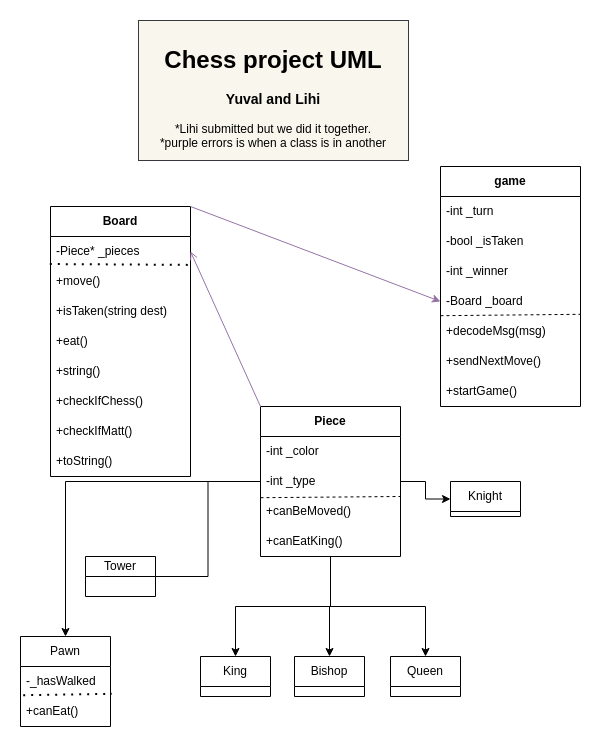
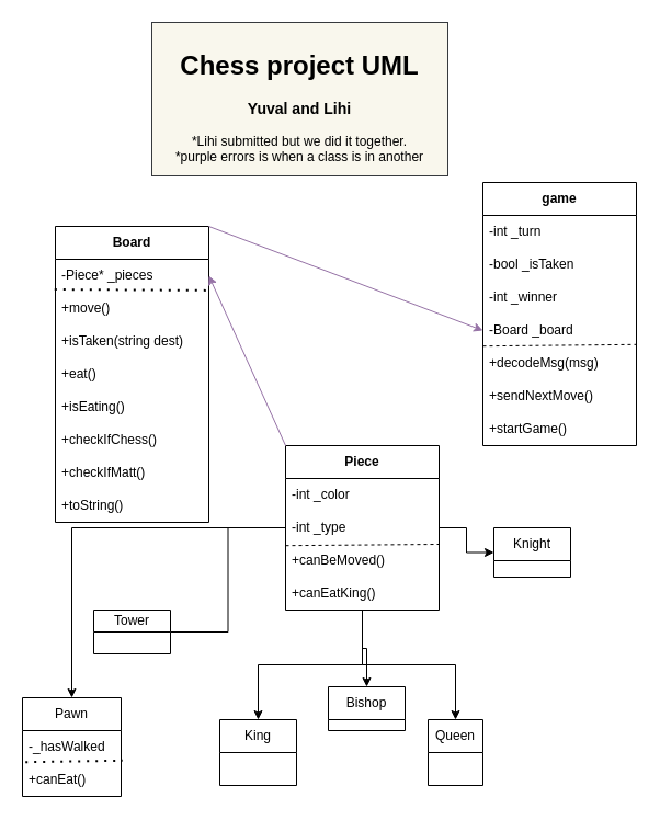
- <mxCell id="33" value="" style="endArrow=open;html=1;rounded=0;exitX=0;exitY=0;exitDx=0;exitDy=0;entryX=1;entryY=0.5;entryDx=0;entryDy=0;fillColor=#e1d5e7;strokeColor=#9673a6;" parent="1" source="27" target="3" edge="1"><mxGeometry width="50" height="50" relative="1" as="geometry"><mxPoint x="230" y="506" as="sourcePoint" /><mxPoint x="240" y="296" as="targetPoint" /></mxGeometry></mxCell>
+ <mxCell id="33" value="" style="endArrow=classic;html=1;rounded=0;exitX=0;exitY=0;exitDx=0;exitDy=0;entryX=1;entryY=0.5;entryDx=0;entryDy=0;fillColor=#e1d5e7;strokeColor=#9673a6;" parent="1" source="27" target="3" edge="1"><mxGeometry width="50" height="50" relative="1" as="geometry"><mxPoint x="230" y="506" as="sourcePoint" /><mxPoint x="240" y="296" as="targetPoint" /></mxGeometry></mxCell>
- <mxCell id="8" value="+string()" style="text;strokeColor=none;fillColor=none;align=left;verticalAlign=middle;spacingLeft=4;spacingRight=4;overflow=hidden;points=[[0,0.5],[1,0.5]];portConstraint=eastwest;rotatable=0;whiteSpace=wrap;html=1;" parent="2" vertex="1"><mxGeometry y="150" width="140" height="30" as="geometry" /></mxCell>
+ <mxCell id="8" value="+isEating()" style="text;strokeColor=none;fillColor=none;align=left;verticalAlign=middle;spacingLeft=4;spacingRight=4;overflow=hidden;points=[[0,0.5],[1,0.5]];portConstraint=eastwest;rotatable=0;whiteSpace=wrap;html=1;" parent="2" vertex="1"><mxGeometry y="150" width="140" height="30" as="geometry" /></mxCell>
- <mxCell id="37" value="Knight" style="swimlane;fontStyle=0;childLayout=stackLayout;horizontal=1;startSize=30;horizontalStack=0;resizeParent=1;resizeParentMax=0;resizeLast=0;collapsible=1;marginBottom=0;whiteSpace=wrap;html=1;" parent="1" vertex="1"><mxGeometry x="450" y="481" width="70" height="35" as="geometry"><mxRectangle x="320" y="250" width="60" height="30" as="alternateBounds" /></mxGeometry></mxCell>
+ <mxCell id="37" value="Knight" style="swimlane;fontStyle=0;childLayout=stackLayout;horizontal=1;startSize=30;horizontalStack=0;resizeParent=1;resizeParentMax=0;resizeLast=0;collapsible=1;marginBottom=0;whiteSpace=wrap;html=1;" parent="1" vertex="1"><mxGeometry x="450" y="481" width="70" height="45" as="geometry"><mxRectangle x="320" y="250" width="60" height="30" as="alternateBounds" /></mxGeometry></mxCell>
- <mxCell id="36" value="King" style="swimlane;fontStyle=0;childLayout=stackLayout;horizontal=1;startSize=30;horizontalStack=0;resizeParent=1;resizeParentMax=0;resizeLast=0;collapsible=1;marginBottom=0;whiteSpace=wrap;html=1;" parent="1" vertex="1"><mxGeometry x="200" y="656" width="70" height="40" as="geometry"><mxRectangle x="320" y="250" width="60" height="30" as="alternateBounds" /></mxGeometry></mxCell>
+ <mxCell id="36" value="King" style="swimlane;fontStyle=0;childLayout=stackLayout;horizontal=1;startSize=30;horizontalStack=0;resizeParent=1;resizeParentMax=0;resizeLast=0;collapsible=1;marginBottom=0;whiteSpace=wrap;html=1;" parent="1" vertex="1"><mxGeometry x="200" y="656" width="70" height="60" as="geometry"><mxRectangle x="320" y="250" width="60" height="30" as="alternateBounds" /></mxGeometry></mxCell>
- <mxCell id="38" value="Bishop" style="swimlane;fontStyle=0;childLayout=stackLayout;horizontal=1;startSize=30;horizontalStack=0;resizeParent=1;resizeParentMax=0;resizeLast=0;collapsible=1;marginBottom=0;whiteSpace=wrap;html=1;" parent="1" vertex="1"><mxGeometry x="294" y="656" width="70" height="40" as="geometry"><mxRectangle x="320" y="250" width="60" height="30" as="alternateBounds" /></mxGeometry></mxCell>
+ <mxCell id="38" value="Bishop" style="swimlane;fontStyle=0;childLayout=stackLayout;horizontal=1;startSize=30;horizontalStack=0;resizeParent=1;resizeParentMax=0;resizeLast=0;collapsible=1;marginBottom=0;whiteSpace=wrap;html=1;" parent="1" vertex="1"><mxGeometry x="299" y="626" width="70" height="40" as="geometry"><mxRectangle x="320" y="250" width="60" height="30" as="alternateBounds" /></mxGeometry></mxCell>
- <mxCell id="39" value="Queen" style="swimlane;fontStyle=0;childLayout=stackLayout;horizontal=1;startSize=30;horizontalStack=0;resizeParent=1;resizeParentMax=0;resizeLast=0;collapsible=1;marginBottom=0;whiteSpace=wrap;html=1;" parent="1" vertex="1"><mxGeometry x="390" y="656" width="70" height="40" as="geometry"><mxRectangle x="320" y="250" width="60" height="30" as="alternateBounds" /></mxGeometry></mxCell>
+ <mxCell id="39" value="Queen" style="swimlane;fontStyle=0;childLayout=stackLayout;horizontal=1;startSize=30;horizontalStack=0;resizeParent=1;resizeParentMax=0;resizeLast=0;collapsible=1;marginBottom=0;whiteSpace=wrap;html=1;" parent="1" vertex="1"><mxGeometry x="390" y="656" width="50" height="60" as="geometry"><mxRectangle x="320" y="250" width="60" height="30" as="alternateBounds" /></mxGeometry></mxCell>
